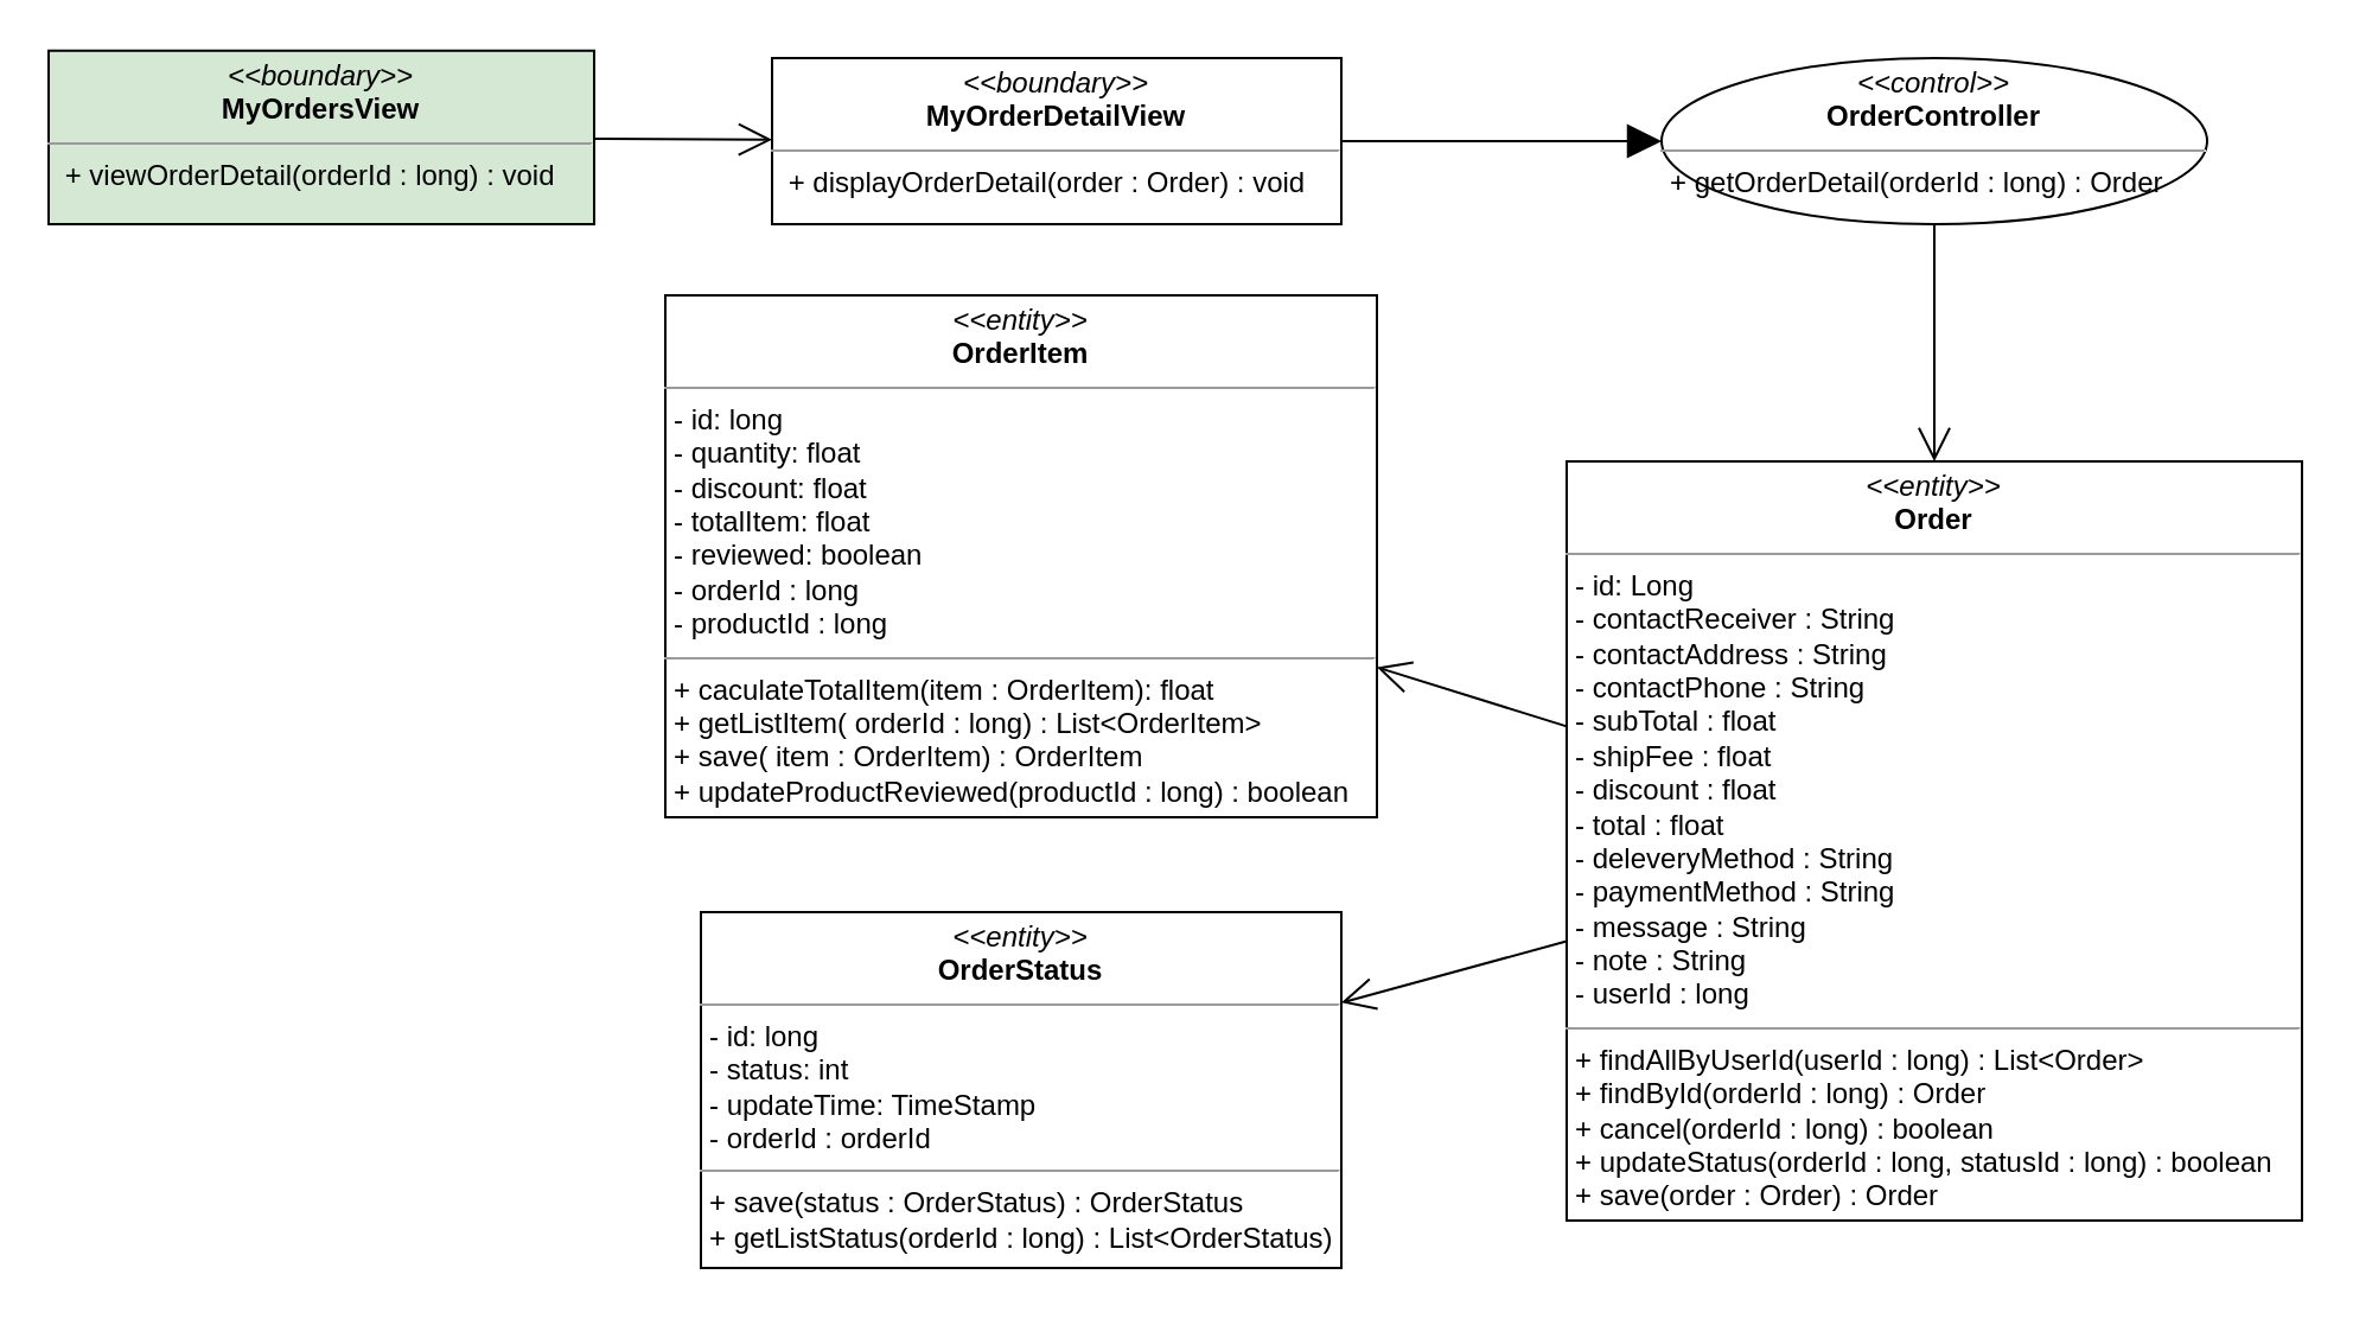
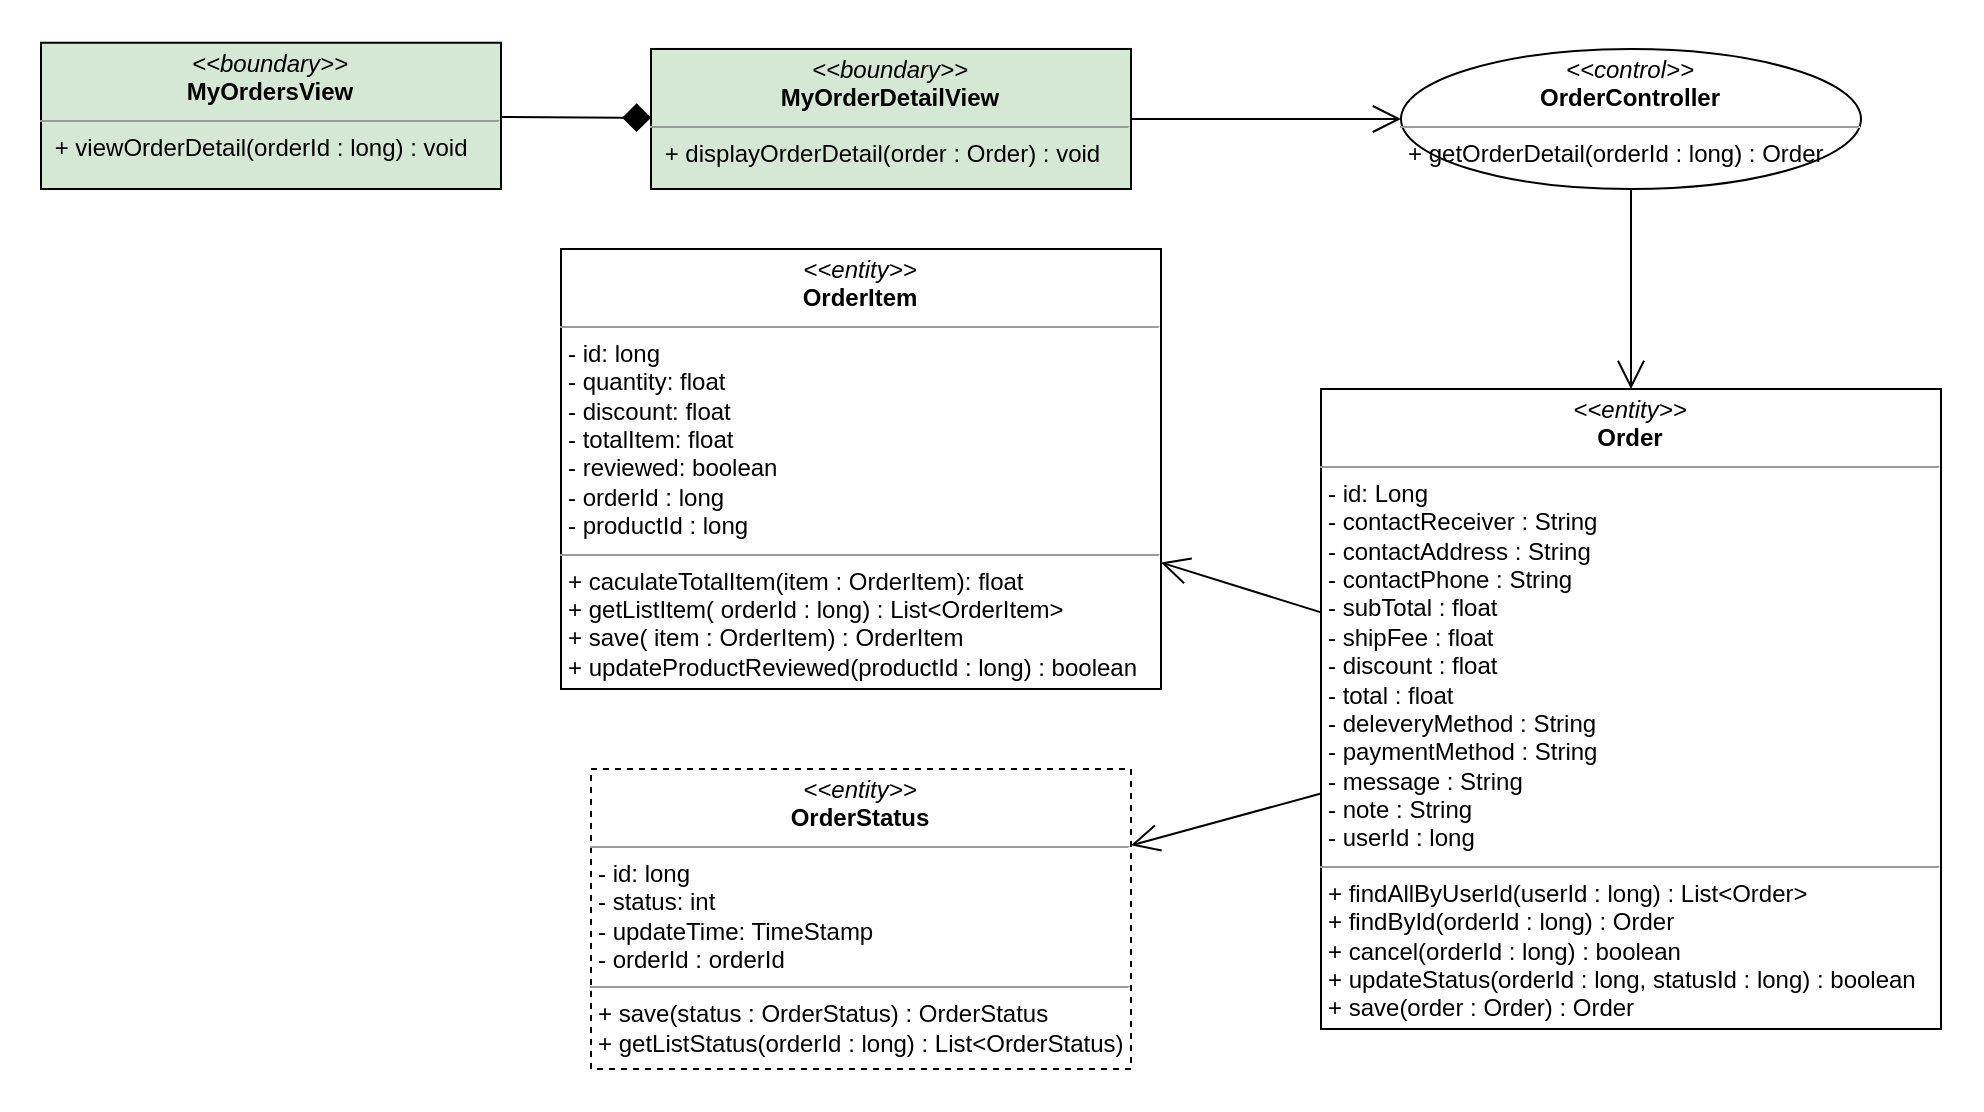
- <mxCell id="10" value="" style="endArrow=open;endFill=1;endSize=12;html=1;" parent="1" source="9" target="2" edge="1"><mxGeometry width="160" relative="1" as="geometry"><mxPoint x="500" y="54" as="sourcePoint" /><mxPoint x="660" y="54" as="targetPoint" /></mxGeometry></mxCell>
+ <mxCell id="10" value="" style="endArrow=diamond;endFill=1;endSize=12;html=1;" parent="1" source="9" target="2" edge="1"><mxGeometry width="160" relative="1" as="geometry"><mxPoint x="500" y="54" as="sourcePoint" /><mxPoint x="660" y="54" as="targetPoint" /></mxGeometry></mxCell>
- <mxCell id="2" value="&lt;p style=&quot;margin: 0px ; margin-top: 4px ; text-align: center&quot;&gt;&lt;i&gt;&amp;lt;&amp;lt;boundary&amp;gt;&amp;gt;&lt;/i&gt;&lt;br&gt;&lt;b&gt;MyOrderDetailView&lt;/b&gt;&lt;/p&gt;&lt;hr size=&quot;1&quot;&gt;&lt;p style=&quot;margin: 0px ; margin-left: 4px&quot;&gt;&lt;span&gt;&amp;nbsp;&lt;/span&gt;&lt;span&gt;+ displayOrderDetail(order : Order) : void&lt;/span&gt;&lt;/p&gt;" style="verticalAlign=top;align=left;overflow=fill;fontSize=12;fontFamily=Helvetica;html=1;" parent="1" vertex="1"><mxGeometry x="325" y="23.99" width="240" height="70.01" as="geometry" /></mxCell>
+ <mxCell id="2" value="&lt;p style=&quot;margin: 0px ; margin-top: 4px ; text-align: center&quot;&gt;&lt;i&gt;&amp;lt;&amp;lt;boundary&amp;gt;&amp;gt;&lt;/i&gt;&lt;br&gt;&lt;b&gt;MyOrderDetailView&lt;/b&gt;&lt;/p&gt;&lt;hr size=&quot;1&quot;&gt;&lt;p style=&quot;margin: 0px ; margin-left: 4px&quot;&gt;&lt;span&gt;&amp;nbsp;&lt;/span&gt;&lt;span&gt;+ displayOrderDetail(order : Order) : void&lt;/span&gt;&lt;/p&gt;" style="verticalAlign=top;align=left;overflow=fill;fontSize=12;fontFamily=Helvetica;html=1;fillColor=#d5e8d4;" parent="1" vertex="1"><mxGeometry x="325" y="23.99" width="240" height="70.01" as="geometry" /></mxCell>
- <mxCell id="3" value="" style="endArrow=block;endFill=1;endSize=12;html=1;exitX=1;exitY=0.5;exitDx=0;exitDy=0;" parent="1" source="2" target="4" edge="1"><mxGeometry width="160" relative="1" as="geometry"><mxPoint x="330" y="84" as="sourcePoint" /><mxPoint x="300" y="61.5" as="targetPoint" /></mxGeometry></mxCell>
+ <mxCell id="3" value="" style="endArrow=open;endFill=1;endSize=12;html=1;exitX=1;exitY=0.5;exitDx=0;exitDy=0;" parent="1" source="2" target="4" edge="1"><mxGeometry width="160" relative="1" as="geometry"><mxPoint x="330" y="84" as="sourcePoint" /><mxPoint x="300" y="61.5" as="targetPoint" /></mxGeometry></mxCell>
- <mxCell id="7" value="&lt;p style=&quot;margin: 0px ; margin-top: 4px ; text-align: center&quot;&gt;&lt;i&gt;&amp;lt;&amp;lt;entity&amp;gt;&amp;gt;&lt;/i&gt;&lt;br&gt;&lt;b&gt;OrderStatus&lt;/b&gt;&lt;/p&gt;&lt;hr size=&quot;1&quot;&gt;&lt;p style=&quot;margin: 0px ; margin-left: 4px&quot;&gt;- id: long&lt;/p&gt;&lt;p style=&quot;margin: 0px ; margin-left: 4px&quot;&gt;- status: int&lt;br&gt;- updateTime: TimeStamp&lt;/p&gt;&lt;p style=&quot;margin: 0px ; margin-left: 4px&quot;&gt;- orderId : orderId&lt;/p&gt;&lt;hr size=&quot;1&quot;&gt;&lt;p style=&quot;margin: 0px ; margin-left: 4px&quot;&gt;+ save(status : OrderStatus) : OrderStatus&lt;/p&gt;&lt;p style=&quot;margin: 0px ; margin-left: 4px&quot;&gt;+ getListStatus(orderId : long) : List&amp;lt;OrderStatus)&lt;/p&gt;" style="verticalAlign=top;align=left;overflow=fill;fontSize=12;fontFamily=Helvetica;html=1;" parent="1" vertex="1"><mxGeometry x="295" y="384" width="270" height="150" as="geometry" /></mxCell>
+ <mxCell id="7" value="&lt;p style=&quot;margin: 0px ; margin-top: 4px ; text-align: center&quot;&gt;&lt;i&gt;&amp;lt;&amp;lt;entity&amp;gt;&amp;gt;&lt;/i&gt;&lt;br&gt;&lt;b&gt;OrderStatus&lt;/b&gt;&lt;/p&gt;&lt;hr size=&quot;1&quot;&gt;&lt;p style=&quot;margin: 0px ; margin-left: 4px&quot;&gt;- id: long&lt;/p&gt;&lt;p style=&quot;margin: 0px ; margin-left: 4px&quot;&gt;- status: int&lt;br&gt;- updateTime: TimeStamp&lt;/p&gt;&lt;p style=&quot;margin: 0px ; margin-left: 4px&quot;&gt;- orderId : orderId&lt;/p&gt;&lt;hr size=&quot;1&quot;&gt;&lt;p style=&quot;margin: 0px ; margin-left: 4px&quot;&gt;+ save(status : OrderStatus) : OrderStatus&lt;/p&gt;&lt;p style=&quot;margin: 0px ; margin-left: 4px&quot;&gt;+ getListStatus(orderId : long) : List&amp;lt;OrderStatus)&lt;/p&gt;" style="verticalAlign=top;align=left;overflow=fill;fontSize=12;fontFamily=Helvetica;html=1;dashed=1;" parent="1" vertex="1"><mxGeometry x="295" y="384" width="270" height="150" as="geometry" /></mxCell>
